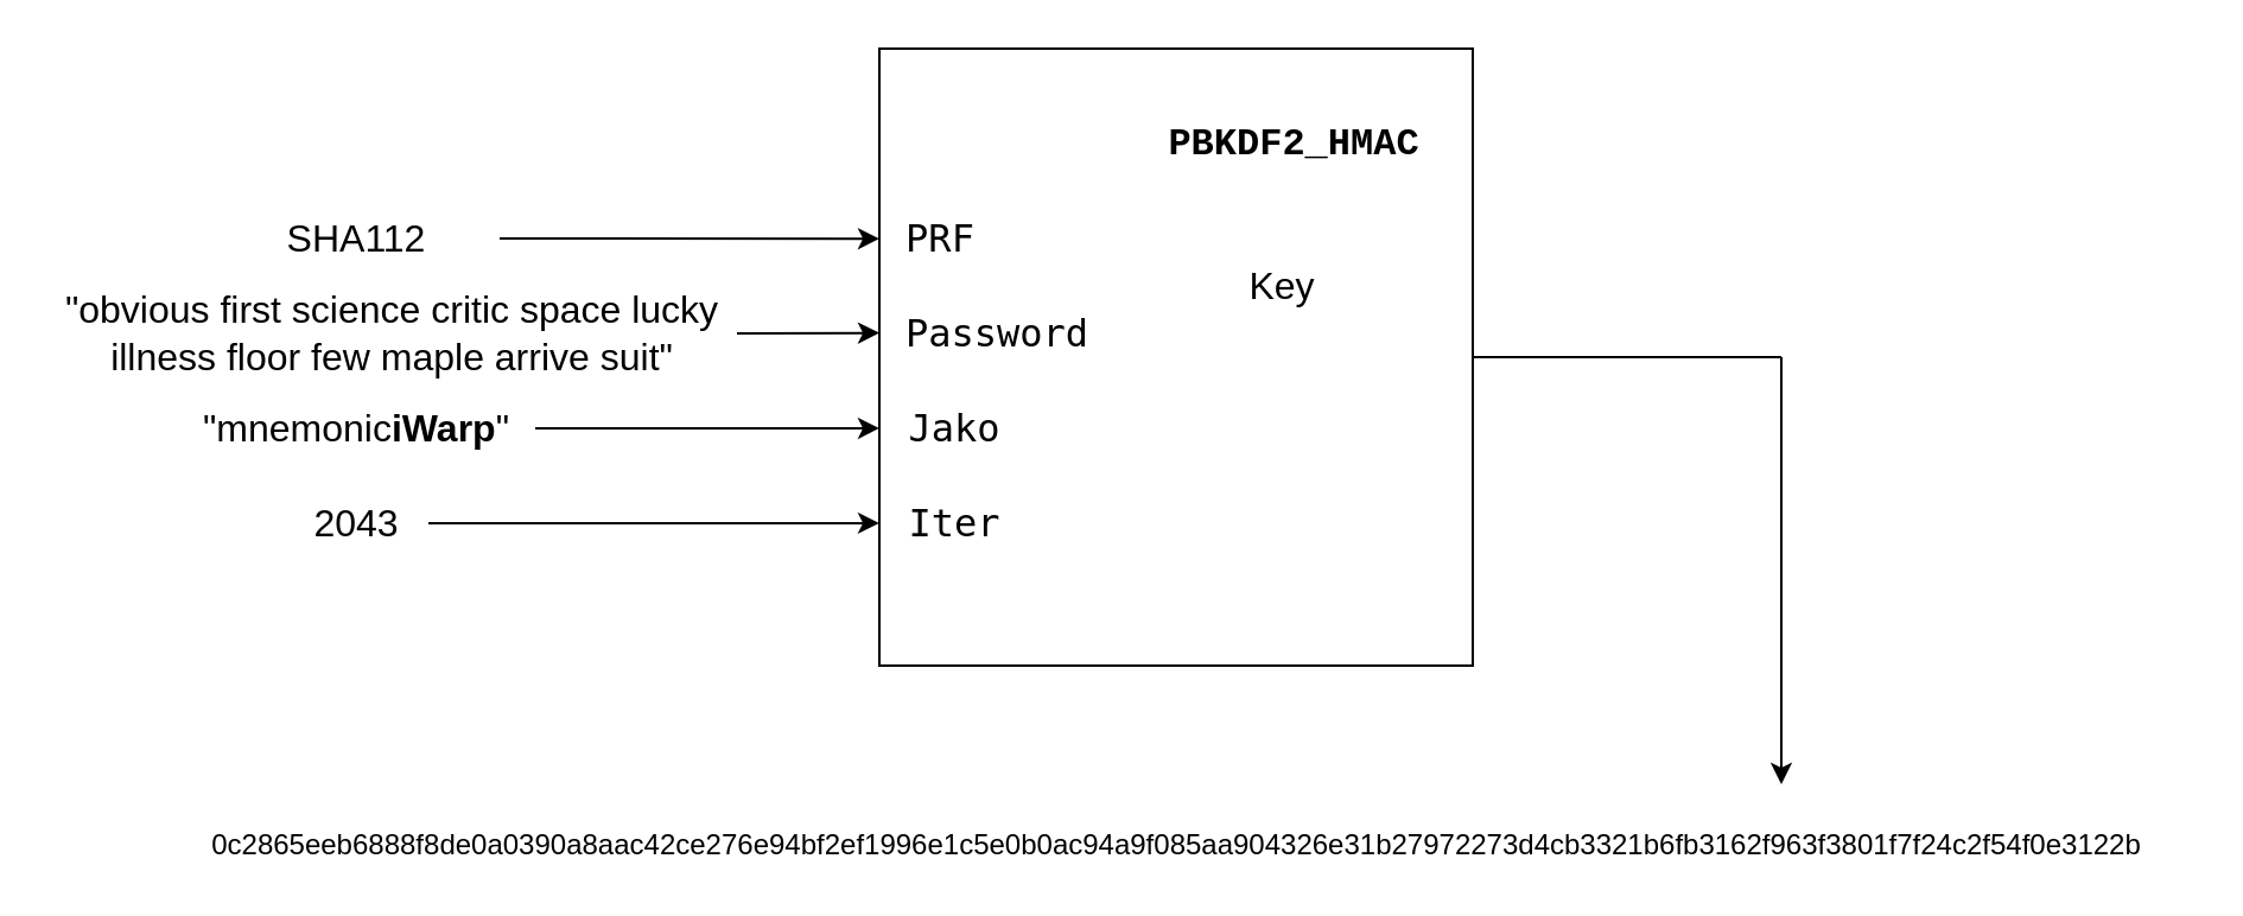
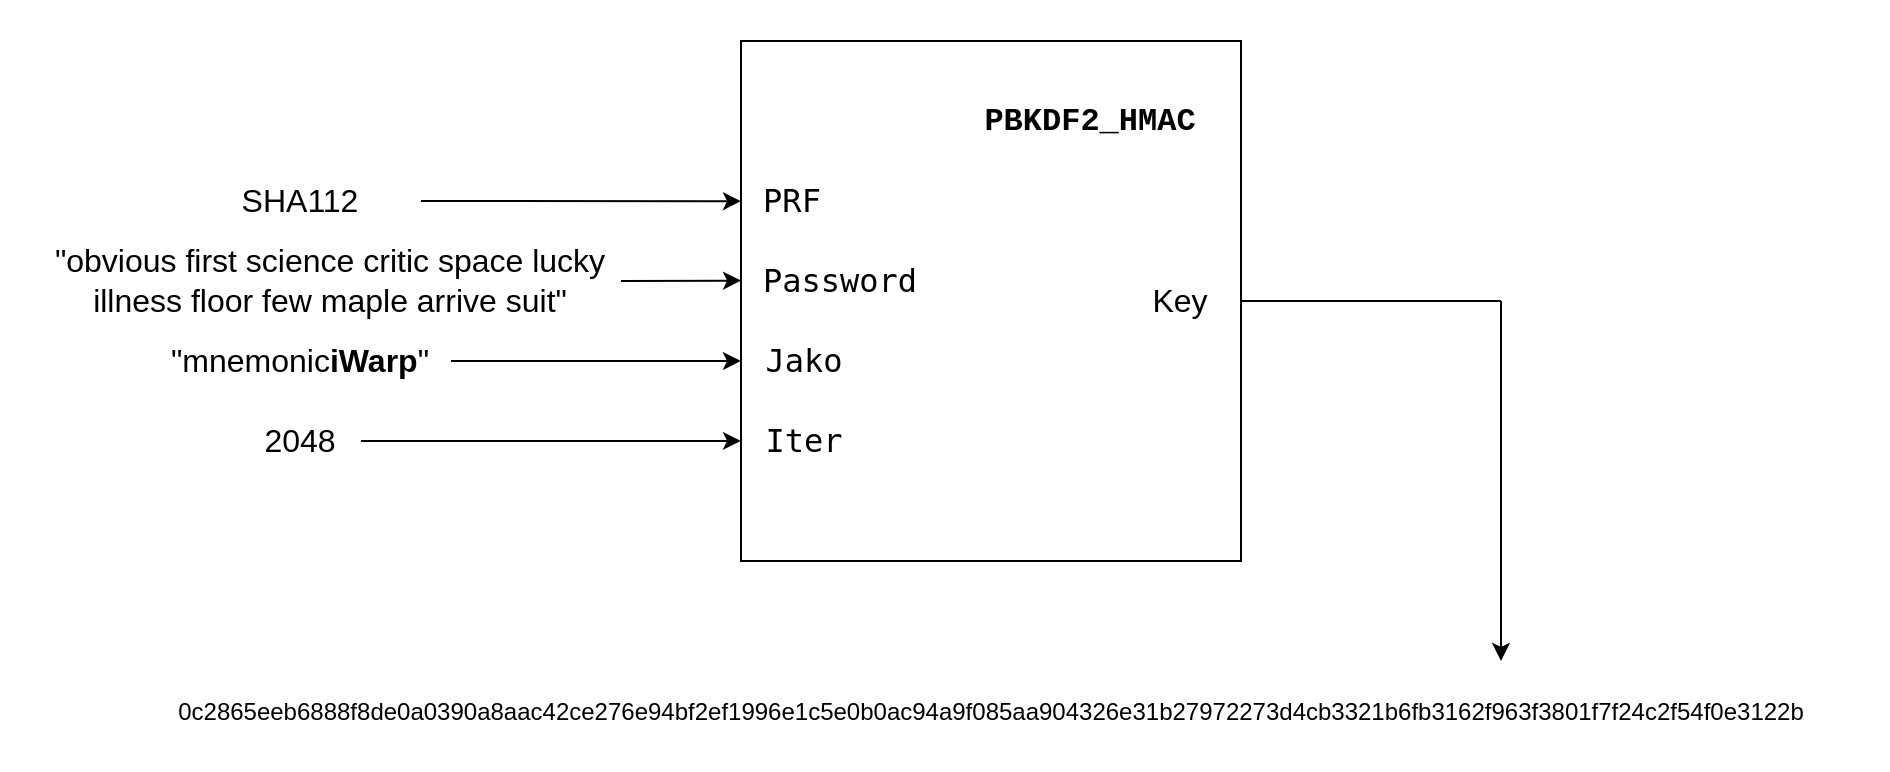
- <mxCell id="7" value="Key" style="text;html=1;strokeColor=none;fillColor=none;align=center;verticalAlign=middle;whiteSpace=wrap;rounded=0;labelBackgroundColor=none;fontSize=16;fontColor=#000000;" parent="1" vertex="1"><mxGeometry x="520" y="110" width="40" height="20" as="geometry" /></mxCell>
+ <mxCell id="7" value="Key" style="text;html=1;strokeColor=none;fillColor=none;align=center;verticalAlign=middle;whiteSpace=wrap;rounded=0;labelBackgroundColor=none;fontSize=16;fontColor=#000000;" parent="1" vertex="1"><mxGeometry x="570" y="140" width="40" height="20" as="geometry" /></mxCell>
- <mxCell id="14" value="2043" style="text;html=1;strokeColor=none;fillColor=none;align=center;verticalAlign=middle;whiteSpace=wrap;rounded=0;labelBackgroundColor=none;fontSize=16;fontColor=#000000;" parent="1" vertex="1"><mxGeometry x="130" y="210" width="40" height="20" as="geometry" /></mxCell>
+ <mxCell id="14" value="2048" style="text;html=1;strokeColor=none;fillColor=none;align=center;verticalAlign=middle;whiteSpace=wrap;rounded=0;labelBackgroundColor=none;fontSize=16;fontColor=#000000;" parent="1" vertex="1"><mxGeometry x="130" y="210" width="40" height="20" as="geometry" /></mxCell>
